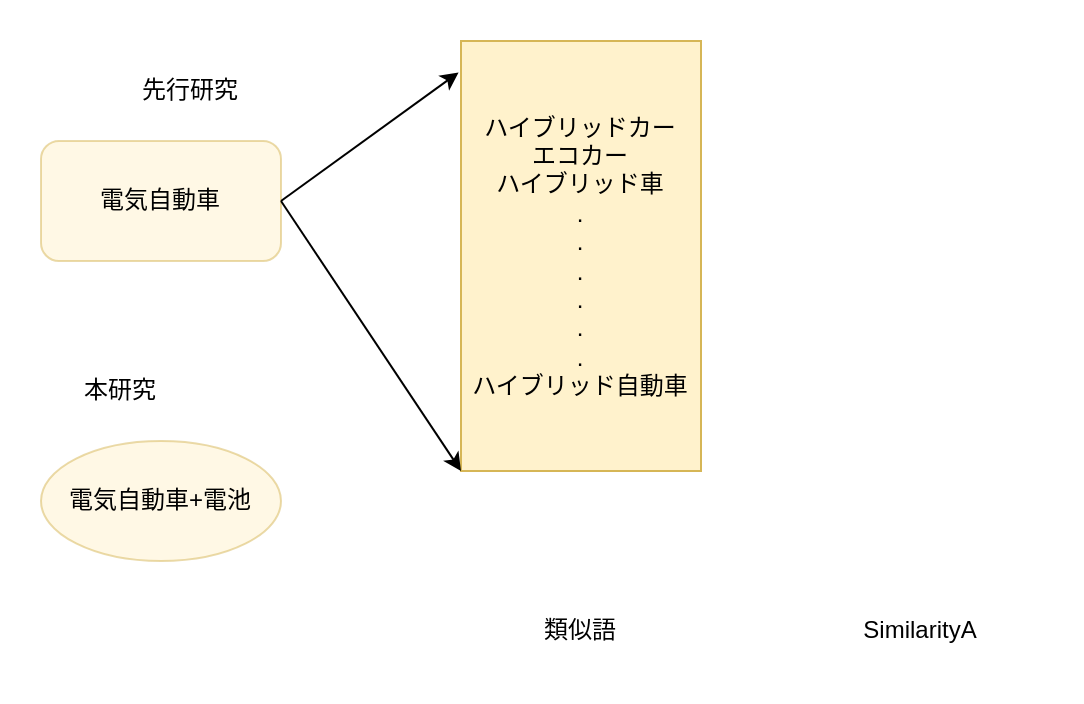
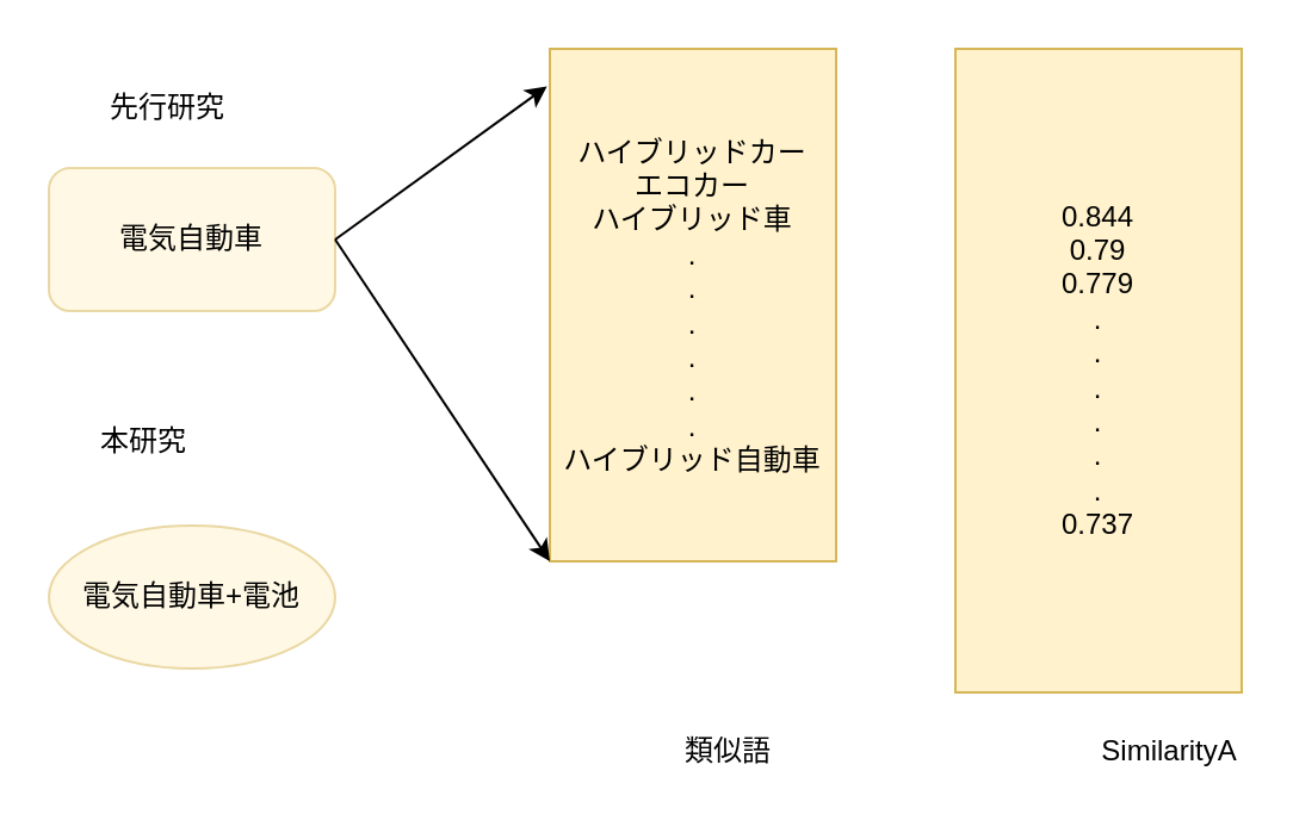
- <mxCell id="8" value="先行研究" style="text;html=1;strokeColor=none;fillColor=none;align=center;verticalAlign=middle;whiteSpace=wrap;rounded=0;opacity=50;" vertex="1" parent="1"><mxGeometry x="65" y="30" width="60" height="30" as="geometry" /></mxCell>
+ <mxCell id="8" value="先行研究" style="text;html=1;strokeColor=none;fillColor=none;align=center;verticalAlign=middle;whiteSpace=wrap;rounded=0;opacity=50;" vertex="1" parent="1"><mxGeometry x="40" y="30" width="60" height="30" as="geometry" /></mxCell>
+ <mxCell id="4" value="0.844&lt;br&gt;0.79&lt;br&gt;0.779&lt;br&gt;.&lt;br&gt;.&lt;br&gt;.&lt;br&gt;.&lt;br&gt;.&lt;br&gt;.&lt;br&gt;0.737" style="rounded=0;whiteSpace=wrap;html=1;fillColor=#fff2cc;strokeColor=#d6b656;" vertex="1" parent="1"><mxGeometry x="400" y="20" width="120" height="270" as="geometry" /></mxCell>
- <mxCell id="11" value="本研究" style="text;html=1;strokeColor=none;fillColor=none;align=center;verticalAlign=middle;whiteSpace=wrap;rounded=0;opacity=50;" vertex="1" parent="1"><mxGeometry x="30" y="180" width="60" height="30" as="geometry" /></mxCell>
+ <mxCell id="11" value="本研究" style="text;html=1;strokeColor=none;fillColor=none;align=center;verticalAlign=middle;whiteSpace=wrap;rounded=0;opacity=50;" vertex="1" parent="1"><mxGeometry x="30" y="170" width="60" height="30" as="geometry" /></mxCell>
- <mxCell id="5" value="類似語" style="text;html=1;strokeColor=none;fillColor=none;align=center;verticalAlign=middle;whiteSpace=wrap;rounded=0;" vertex="1" parent="1"><mxGeometry x="260" y="300" width="60" height="30" as="geometry" /></mxCell>
+ <mxCell id="5" value="類似語" style="text;html=1;strokeColor=none;fillColor=none;align=center;verticalAlign=middle;whiteSpace=wrap;rounded=0;" vertex="1" parent="1"><mxGeometry x="275" y="300" width="60" height="30" as="geometry" /></mxCell>
- <mxCell id="6" value="SimilarityA" style="text;html=1;strokeColor=none;fillColor=none;align=center;verticalAlign=middle;whiteSpace=wrap;rounded=0;" vertex="1" parent="1"><mxGeometry x="430" y="300" width="60" height="30" as="geometry" /></mxCell>
+ <mxCell id="6" value="SimilarityA" style="text;html=1;strokeColor=none;fillColor=none;align=center;verticalAlign=middle;whiteSpace=wrap;rounded=0;" vertex="1" parent="1"><mxGeometry x="460" y="300" width="60" height="30" as="geometry" /></mxCell>
